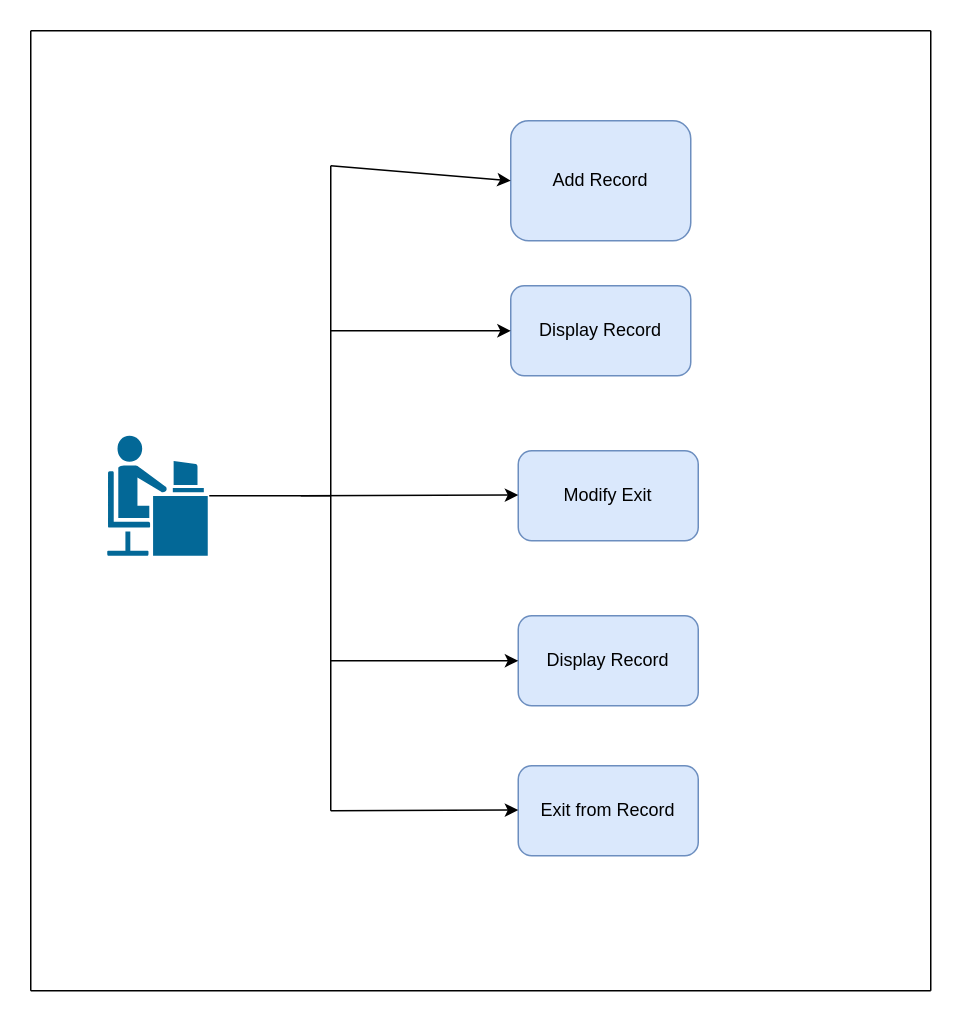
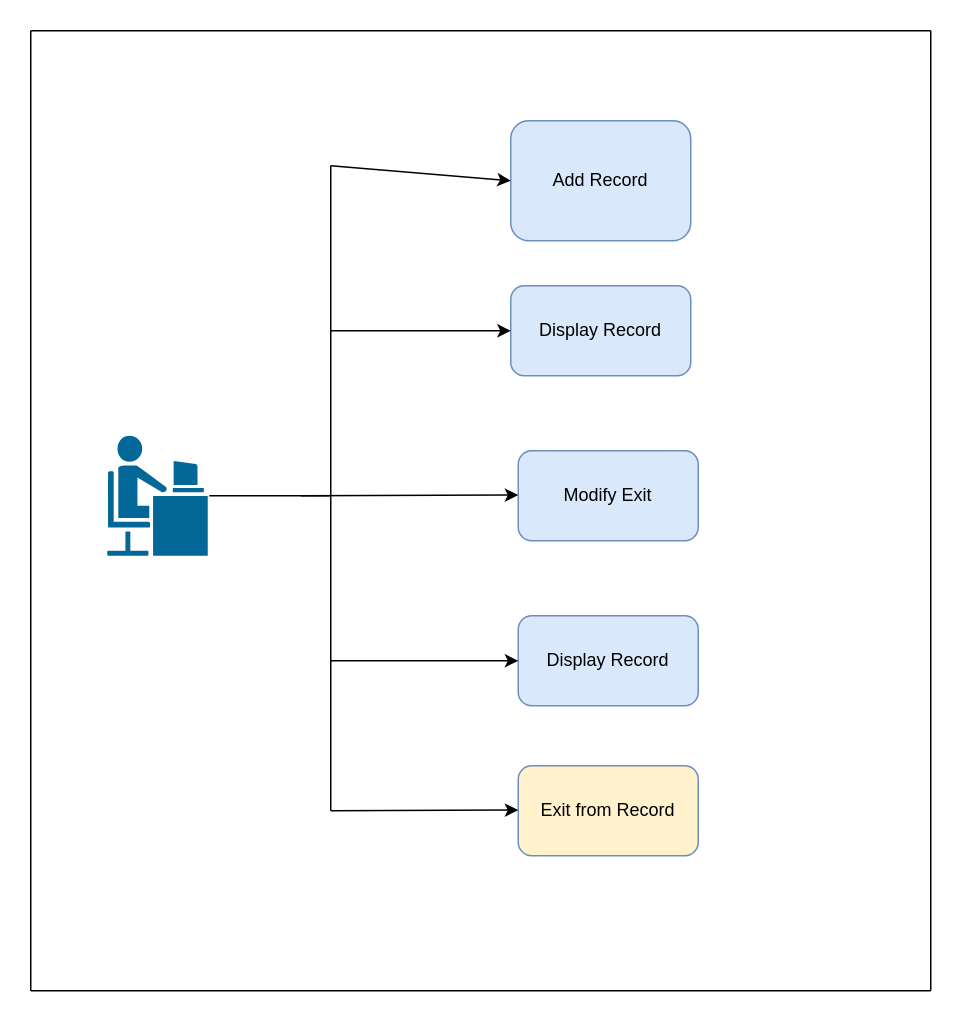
- <mxCell id="3" value="Exit from Record" style="rounded=1;whiteSpace=wrap;html=1;fillColor=#dae8fc;strokeColor=#6c8ebf;" vertex="1" parent="1"><mxGeometry x="345" y="510" width="120" height="60" as="geometry" /></mxCell>
+ <mxCell id="3" value="Exit from Record" style="rounded=1;whiteSpace=wrap;html=1;fillColor=#fff2cc;strokeColor=#6c8ebf;" vertex="1" parent="1"><mxGeometry x="345" y="510" width="120" height="60" as="geometry" /></mxCell>
